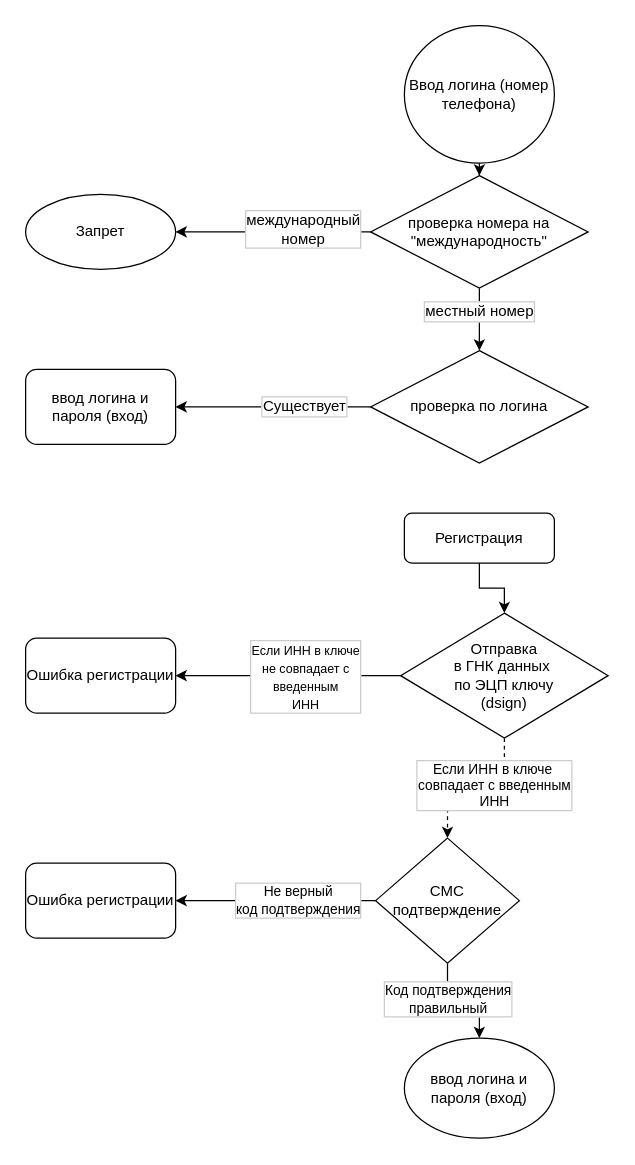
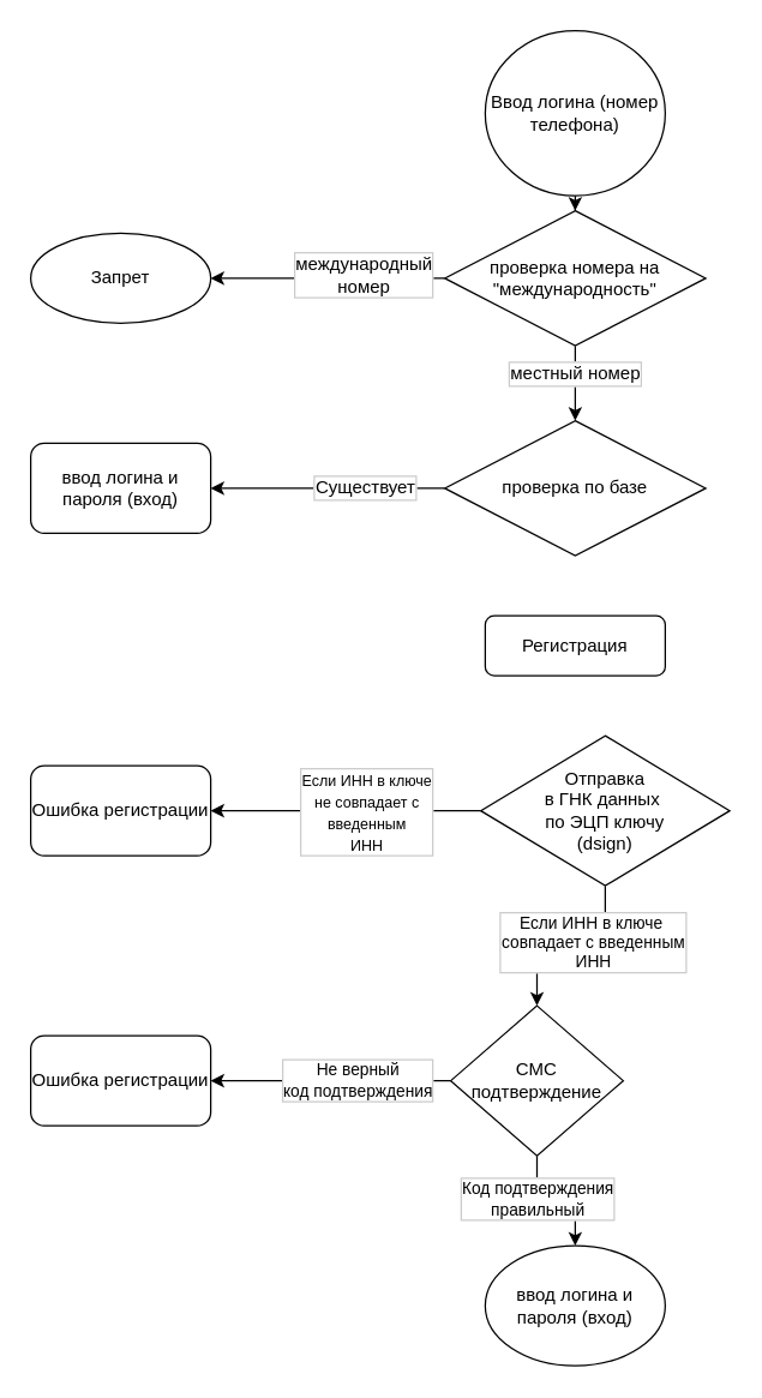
- <mxCell id="11" value="проверка по логина" style="rhombus;whiteSpace=wrap;html=1;" vertex="1" parent="1"><mxGeometry x="296" y="280" width="174" height="90" as="geometry" /></mxCell>
+ <mxCell id="11" value="проверка по базе" style="rhombus;whiteSpace=wrap;html=1;" vertex="1" parent="1"><mxGeometry x="296" y="280" width="174" height="90" as="geometry" /></mxCell>
- <mxCell id="14" value="" style="edgeStyle=orthogonalEdgeStyle;rounded=0;orthogonalLoop=1;jettySize=auto;html=1;entryX=0.5;entryY=0;entryDx=0;entryDy=0;" edge="1" parent="1" source="15" target="21"><mxGeometry relative="1" as="geometry"><mxPoint x="383" y="494" as="targetPoint" /></mxGeometry></mxCell>
- <mxCell id="19" value="" style="edgeStyle=orthogonalEdgeStyle;rounded=0;orthogonalLoop=1;jettySize=auto;html=1;dashed=1;" edge="1" parent="1" source="21" target="26"><mxGeometry relative="1" as="geometry" /></mxCell>
+ <mxCell id="19" value="" style="edgeStyle=orthogonalEdgeStyle;rounded=0;orthogonalLoop=1;jettySize=auto;html=1;" edge="1" parent="1" source="21" target="26"><mxGeometry relative="1" as="geometry" /></mxCell>
